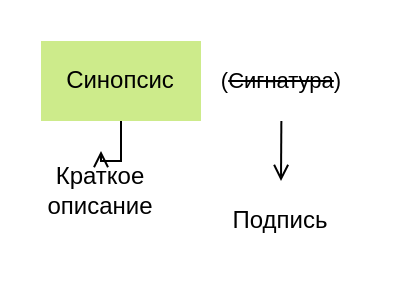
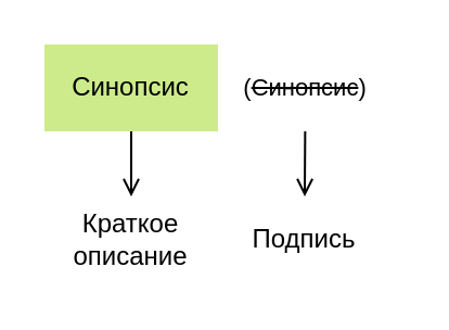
- <mxCell id="5" value="(&lt;strike&gt;Сигнатура&lt;/strike&gt;)" style="text;html=1;align=center;verticalAlign=middle;resizable=0;points=[];autosize=1;strokeColor=none;fillColor=none;fontSize=11;fontFamily=Helvetica;fontColor=default;" vertex="1" parent="1"><mxGeometry x="95" y="25" width="90" height="30" as="geometry" /></mxCell>
+ <mxCell id="5" value="(&lt;strike&gt;Синопсис&lt;/strike&gt;)" style="text;html=1;align=center;verticalAlign=middle;resizable=0;points=[];autosize=1;strokeColor=none;fillColor=none;fontSize=11;fontFamily=Helvetica;fontColor=default;" vertex="1" parent="1"><mxGeometry x="95" y="25" width="90" height="30" as="geometry" /></mxCell>
- <mxCell id="4" value="Краткое описание" style="rounded=0;whiteSpace=wrap;html=1;fillColor=none;strokeColor=none;" vertex="1" parent="1"><mxGeometry x="10" y="75" width="80" height="40" as="geometry" /></mxCell>
+ <mxCell id="4" value="Краткое описание" style="rounded=0;whiteSpace=wrap;html=1;fillColor=none;strokeColor=none;" vertex="1" parent="1"><mxGeometry x="20" y="90" width="80" height="40" as="geometry" /></mxCell>
